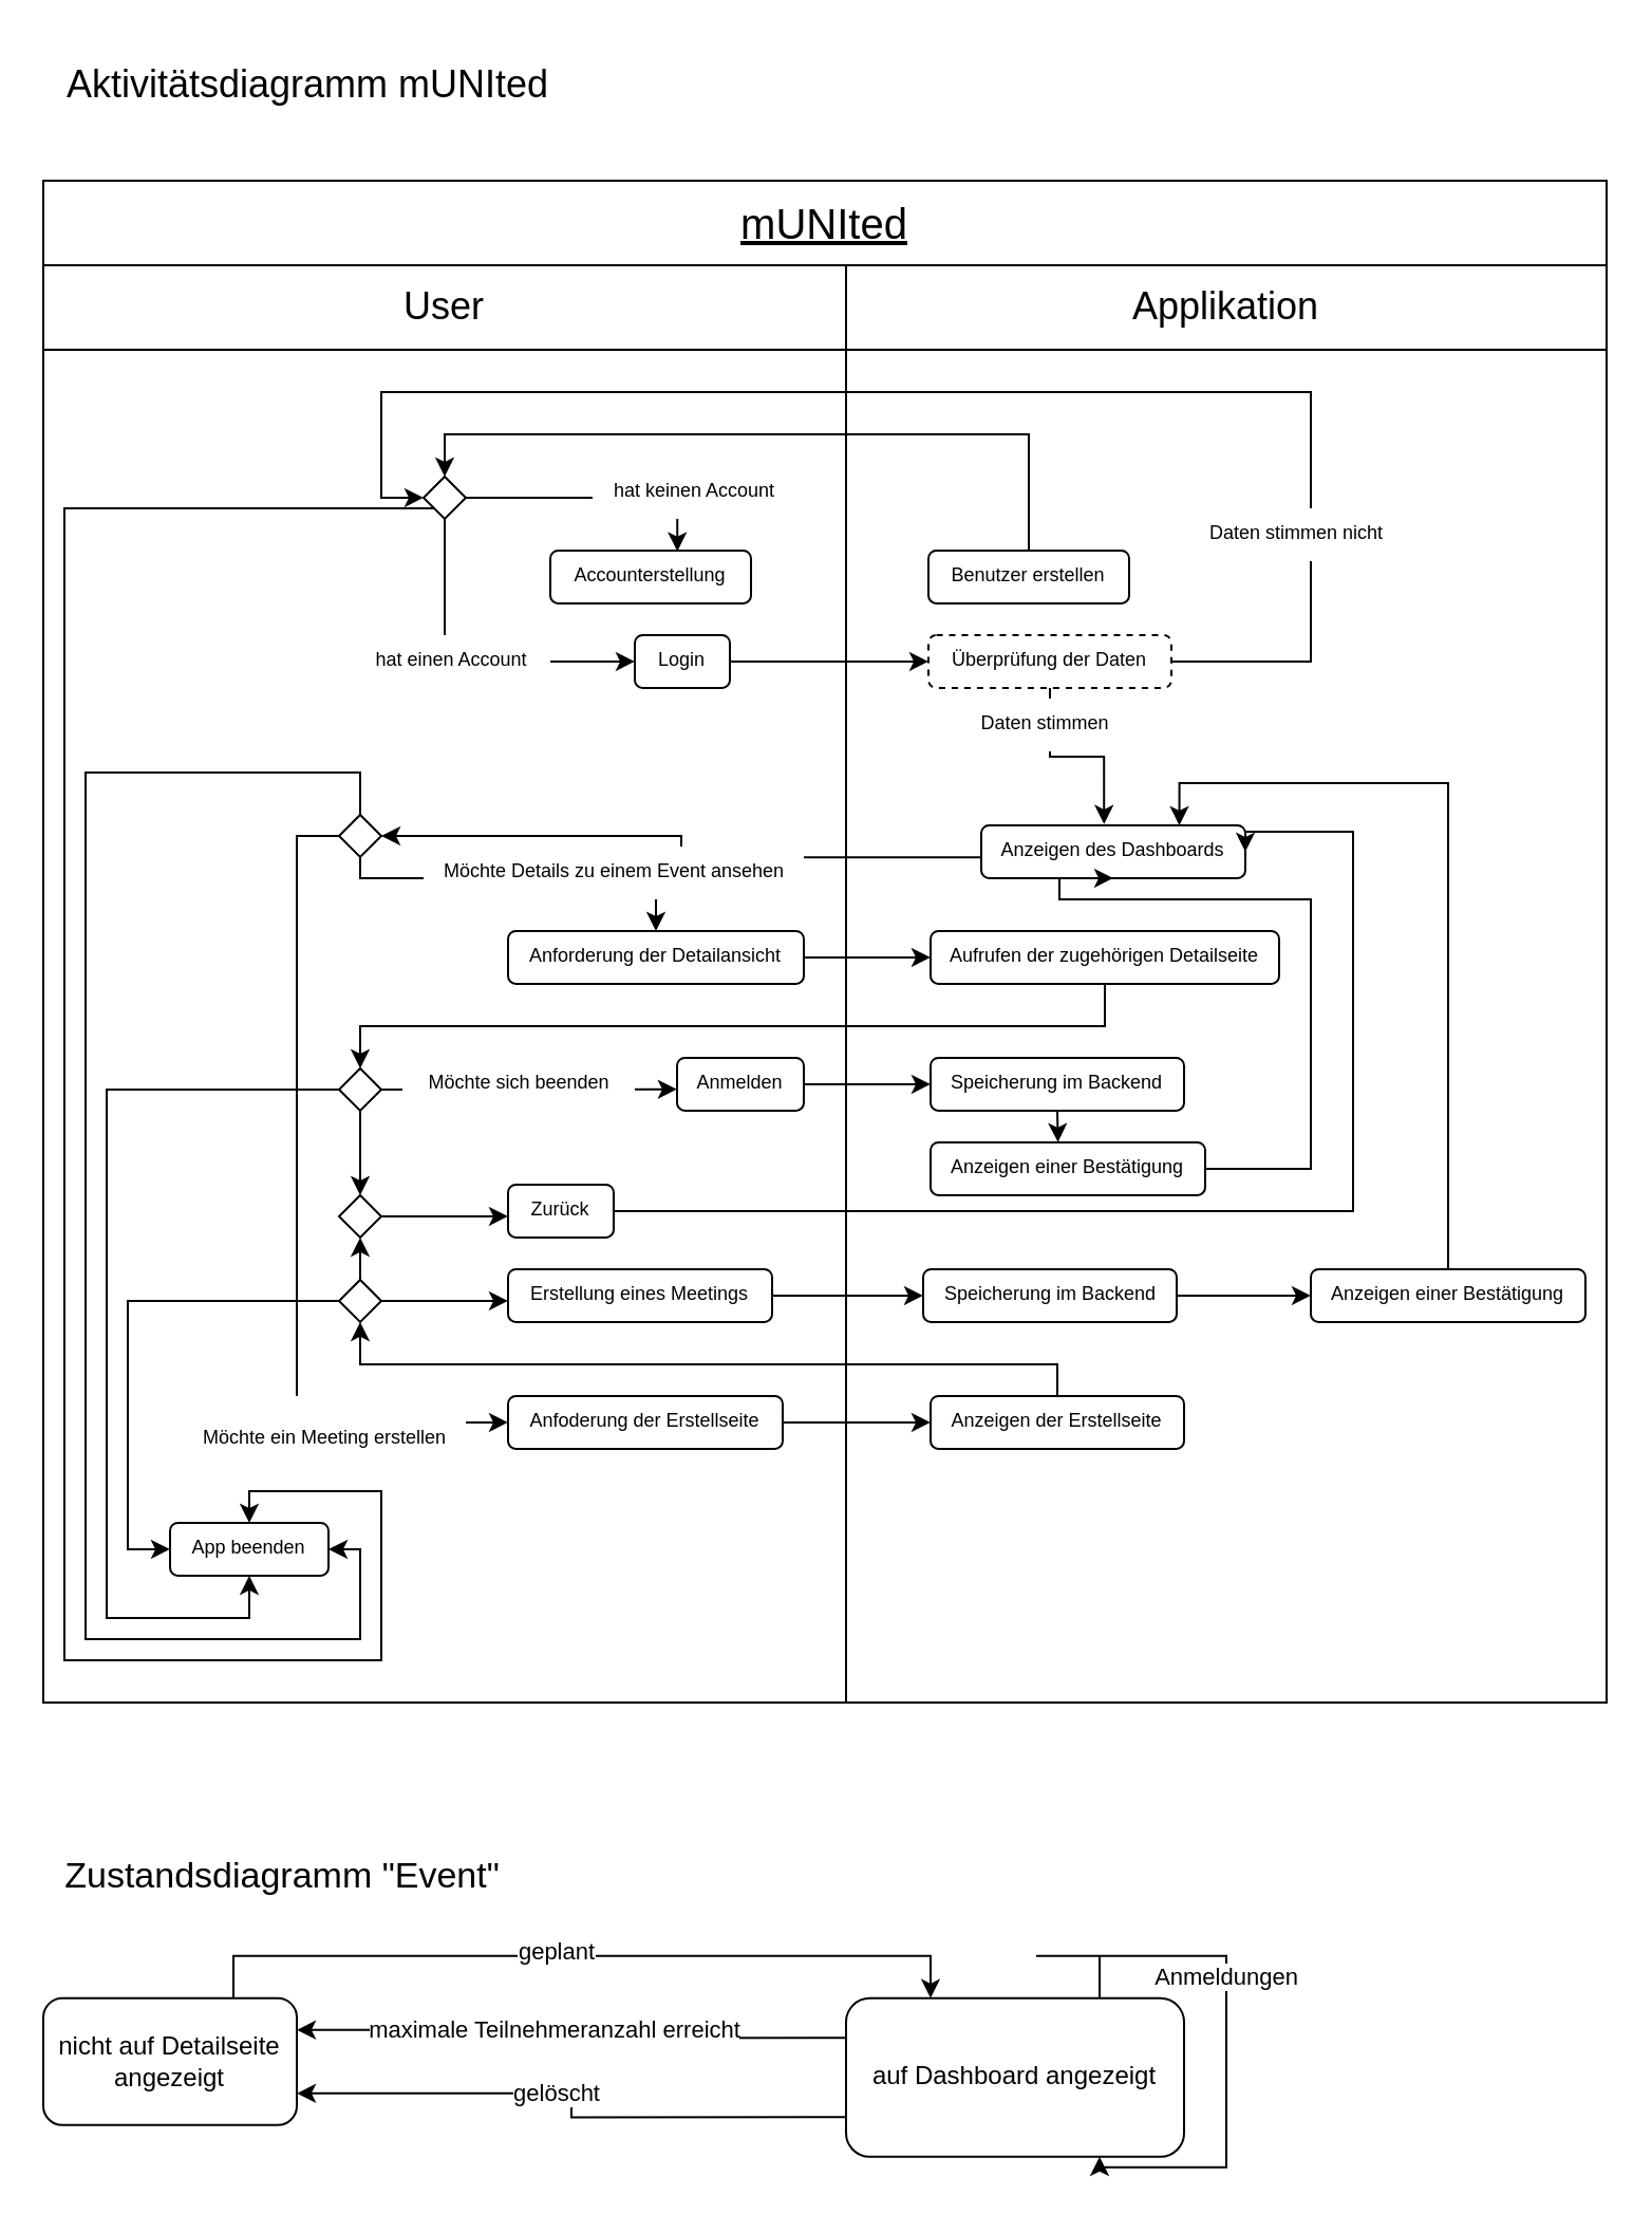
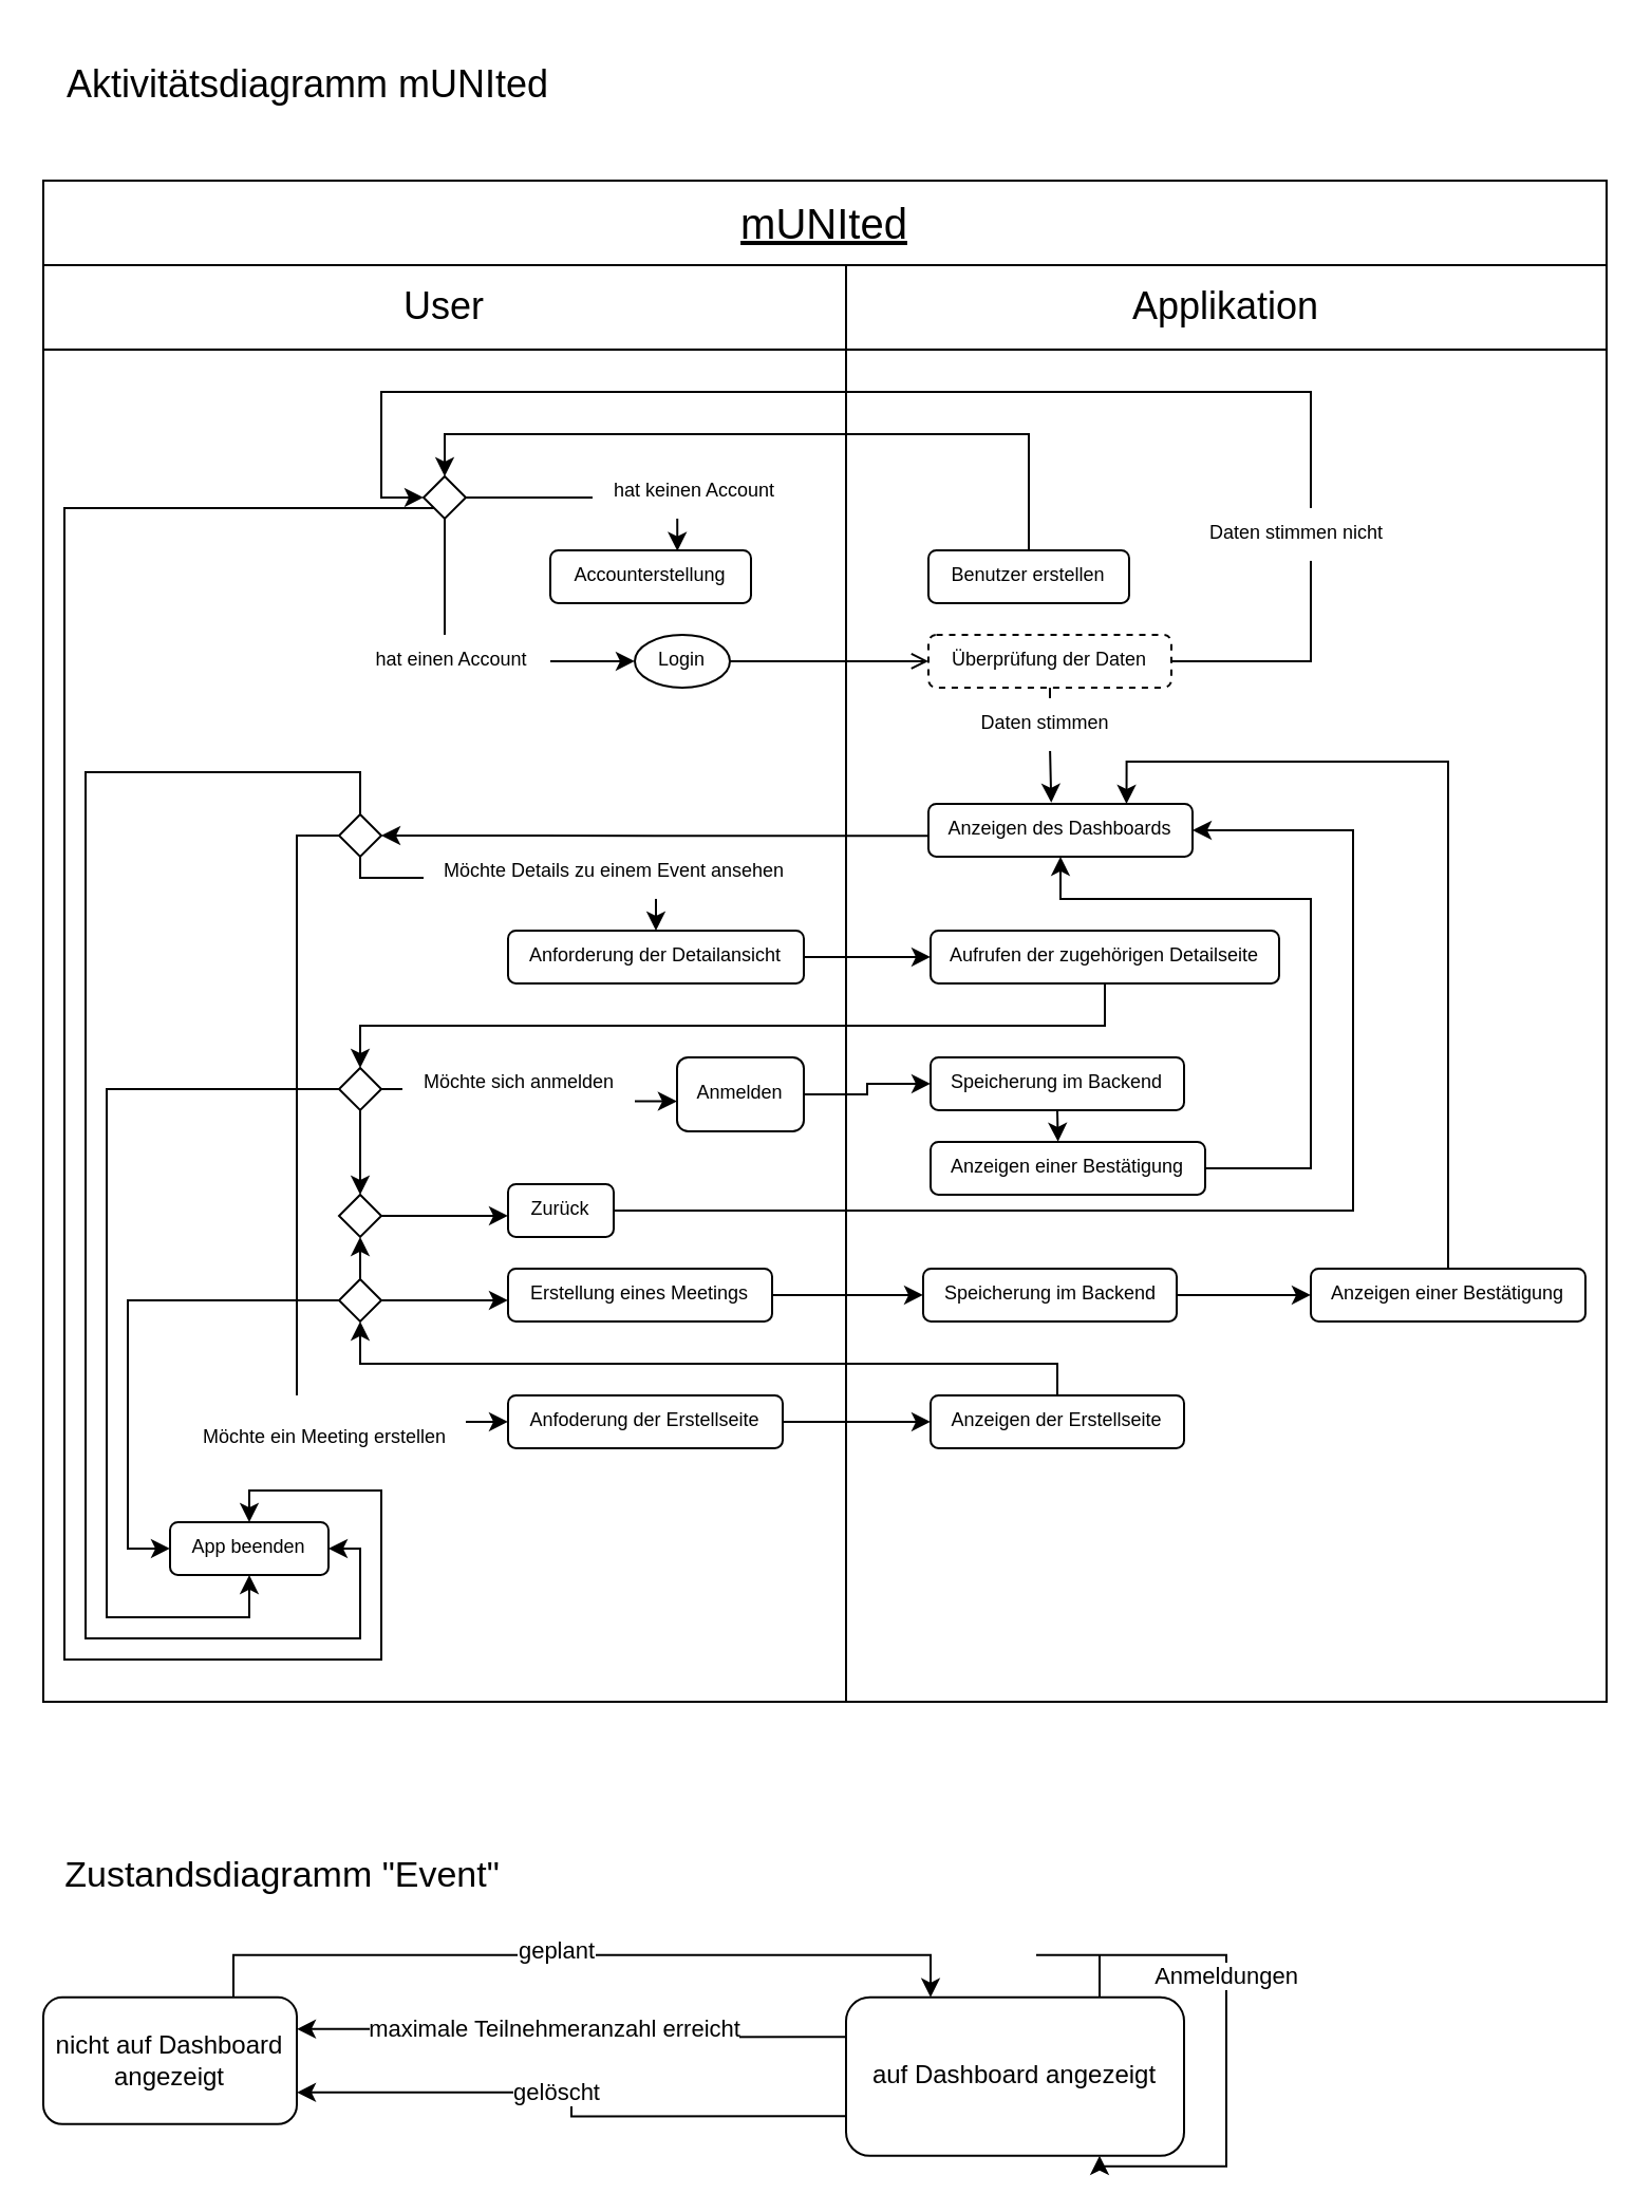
- <mxCell id="4" value="Login" style="rounded=1;whiteSpace=wrap;html=1;fillColor=none;fontSize=9;snapToPoint=0;" vertex="1" parent="1"><mxGeometry x="300" y="299.97" width="45" height="25" as="geometry" /></mxCell>
+ <mxCell id="4" value="Login" style="ellipse;whiteSpace=wrap;html=1;fillColor=none;fontSize=9;snapToPoint=0;" vertex="1" parent="1"><mxGeometry x="300" y="299.97" width="45" height="25" as="geometry" /></mxCell>
- <mxCell id="3" style="edgeStyle=orthogonalEdgeStyle;rounded=0;orthogonalLoop=1;jettySize=auto;html=1;exitX=1;exitY=0.5;exitDx=0;exitDy=0;entryX=0;entryY=0.5;entryDx=0;entryDy=0;" edge="1" parent="1" source="4" target="20"><mxGeometry relative="1" as="geometry" /></mxCell>
+ <mxCell id="3" style="edgeStyle=orthogonalEdgeStyle;rounded=0;orthogonalLoop=1;jettySize=auto;html=1;exitX=1;exitY=0.5;exitDx=0;exitDy=0;entryX=0;entryY=0.5;entryDx=0;entryDy=0;endArrow=open;" edge="1" parent="1" source="4" target="20"><mxGeometry relative="1" as="geometry" /></mxCell>
- <mxCell id="22" value="Anzeigen des Dashboards" style="rounded=1;whiteSpace=wrap;html=1;fillColor=none;fontSize=9;snapToPoint=0;" vertex="1" parent="1"><mxGeometry x="464" y="389.97" width="125" height="25" as="geometry" /></mxCell>
+ <mxCell id="22" value="Anzeigen des Dashboards" style="rounded=1;whiteSpace=wrap;html=1;fillColor=none;fontSize=9;snapToPoint=0;" vertex="1" parent="1"><mxGeometry x="439" y="379.97" width="125" height="25" as="geometry" /></mxCell>
- <mxCell id="57" value="Möchte sich beenden" style="text;html=1;align=center;verticalAlign=middle;resizable=0;points=[];autosize=1;strokeColor=none;fillColor=default;fontSize=9;" vertex="1" parent="1"><mxGeometry x="190" y="499.97" width="110" height="25" as="geometry" /></mxCell>
+ <mxCell id="57" value="Möchte sich anmelden" style="text;html=1;align=center;verticalAlign=middle;resizable=0;points=[];autosize=1;strokeColor=none;fillColor=default;fontSize=9;" vertex="1" parent="1"><mxGeometry x="190" y="499.97" width="110" height="25" as="geometry" /></mxCell>
- <mxCell id="9" value="Anmelden" style="rounded=1;whiteSpace=wrap;html=1;fillColor=none;fontSize=9;snapToPoint=0;" vertex="1" parent="1"><mxGeometry x="320" y="499.97" width="60" height="25" as="geometry" /></mxCell>
+ <mxCell id="9" value="Anmelden" style="rounded=1;whiteSpace=wrap;html=1;fillColor=none;fontSize=9;snapToPoint=0;" vertex="1" parent="1"><mxGeometry x="320" y="499.97" width="60" height="35" as="geometry" /></mxCell>
- <mxCell id="67" value="nicht auf Detailseite angezeigt" style="rounded=1;whiteSpace=wrap;html=1;fillColor=none;" vertex="1" parent="1"><mxGeometry x="20" y="944.91" width="120" height="60" as="geometry" /></mxCell>
+ <mxCell id="67" value="nicht auf Dashboard angezeigt" style="rounded=1;whiteSpace=wrap;html=1;fillColor=none;" vertex="1" parent="1"><mxGeometry x="20" y="944.91" width="120" height="60" as="geometry" /></mxCell>
